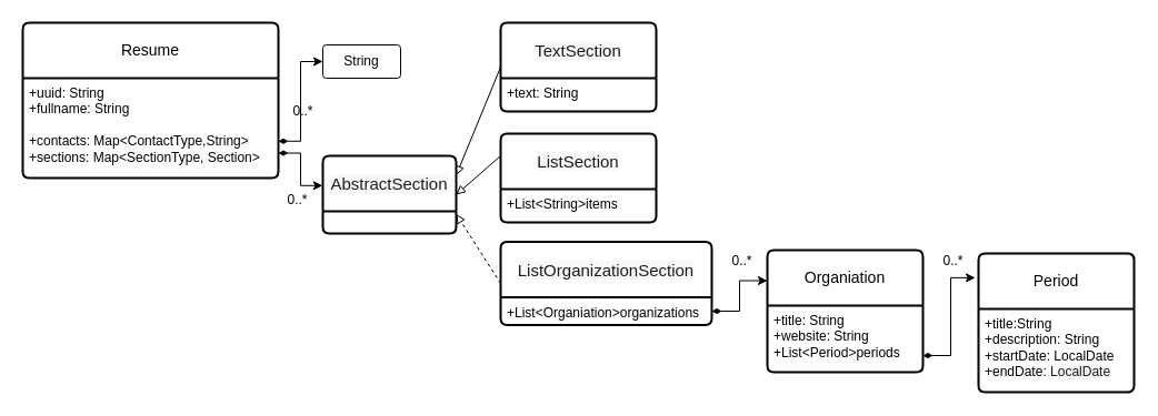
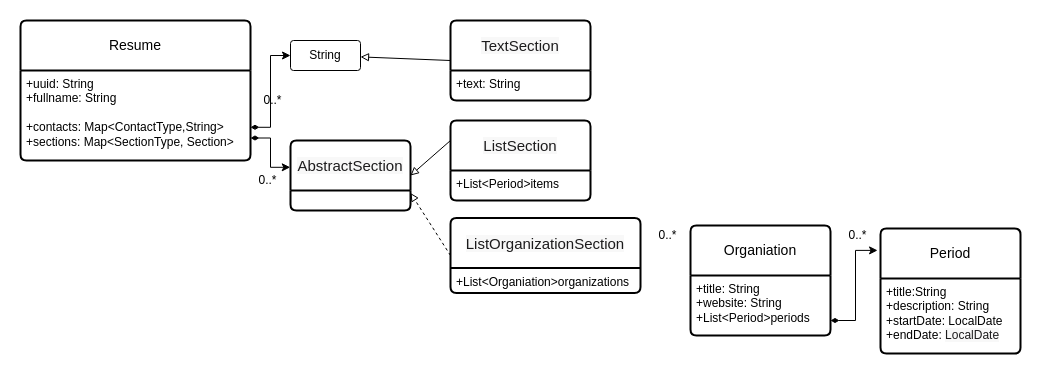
- <mxCell id="4" style="rounded=0;orthogonalLoop=1;jettySize=auto;html=1;exitX=0;exitY=0.5;exitDx=0;exitDy=0;entryX=1;entryY=0.25;entryDx=0;entryDy=0;endArrow=block;endFill=0;" parent="1" source="5" target="10" edge="1"><mxGeometry relative="1" as="geometry" /></mxCell>
+ <mxCell id="4" style="rounded=0;orthogonalLoop=1;jettySize=auto;html=1;exitX=0;exitY=0.5;exitDx=0;exitDy=0;endArrow=block;endFill=0;" parent="1" source="5" target="7" edge="1"><mxGeometry relative="1" as="geometry" /></mxCell>
- <mxCell id="15" value="+List&amp;lt;String&amp;gt;items" style="align=left;strokeColor=none;fillColor=none;spacingLeft=4;fontSize=12;verticalAlign=top;resizable=0;rotatable=0;part=1;html=1;" parent="14" vertex="1"><mxGeometry y="50" width="140" height="30" as="geometry" /></mxCell>
+ <mxCell id="15" value="+List&amp;lt;Period&amp;gt;items" style="align=left;strokeColor=none;fillColor=none;spacingLeft=4;fontSize=12;verticalAlign=top;resizable=0;rotatable=0;part=1;html=1;" parent="14" vertex="1"><mxGeometry y="50" width="140" height="30" as="geometry" /></mxCell>
- <mxCell id="25" style="edgeStyle=orthogonalEdgeStyle;rounded=0;orthogonalLoop=1;jettySize=auto;html=1;exitX=1;exitY=0.5;exitDx=0;exitDy=0;entryX=0;entryY=0.25;entryDx=0;entryDy=0;startArrow=diamondThin;startFill=1;" edge="1" parent="1" source="24" target="18"><mxGeometry relative="1" as="geometry" /></mxCell>
